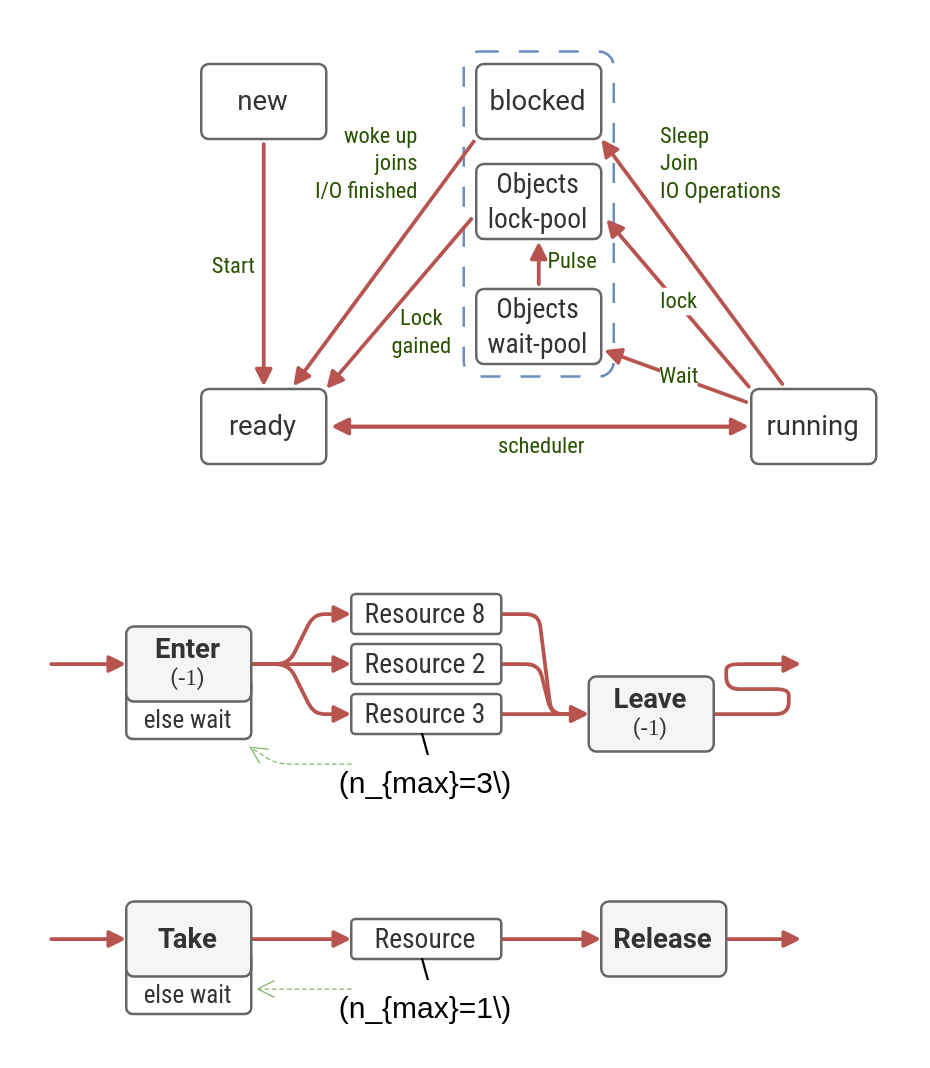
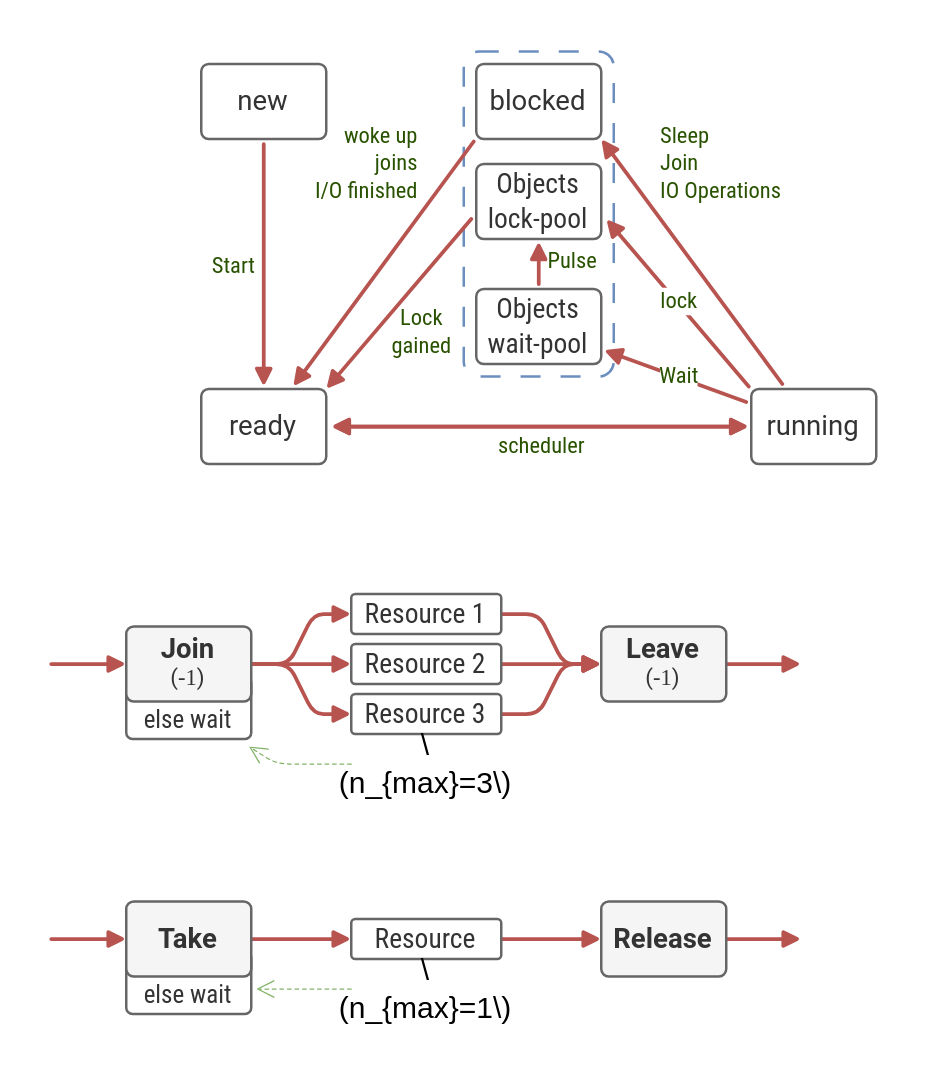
- <mxCell id="24" value="Resource 8" style="rounded=1;whiteSpace=wrap;html=1;arcSize=10;fontFamily=Roboto Condensed;fontSource=https%3A%2F%2Ffonts.googleapis.com%2Fcss%3Ffamily%3DRoboto%2BCondensed;fontSize=11;fillColor=default;fontColor=#333333;strokeColor=#666666;" parent="1" vertex="1"><mxGeometry x="140" y="237" width="60" height="16" as="geometry" /></mxCell>
+ <mxCell id="24" value="Resource 1" style="rounded=1;whiteSpace=wrap;html=1;arcSize=10;fontFamily=Roboto Condensed;fontSource=https%3A%2F%2Ffonts.googleapis.com%2Fcss%3Ffamily%3DRoboto%2BCondensed;fontSize=11;fillColor=default;fontColor=#333333;strokeColor=#666666;" parent="1" vertex="1"><mxGeometry x="140" y="237" width="60" height="16" as="geometry" /></mxCell>
- <mxCell id="25" value="&lt;div style=&quot;line-height: 100%;&quot;&gt;&lt;b&gt;Enter&lt;/b&gt;&lt;div&gt;&lt;font style=&quot;font-size: 9px; line-height: 100%;&quot;&gt;(&lt;font data-font-src=&quot;https://fonts.googleapis.com/css?family=Roboto+Mono&quot; face=&quot;Roboto Mono&quot;&gt;-1&lt;/font&gt;)&lt;/font&gt;&lt;/div&gt;&lt;/div&gt;" style="rounded=1;whiteSpace=wrap;html=1;arcSize=10;fontFamily=Roboto;fontSource=https%3A%2F%2Ffonts.googleapis.com%2Fcss%3Ffamily%3DRoboto;fontSize=11;fillColor=#f5f5f5;fontColor=#333333;strokeColor=#666666;spacingBottom=3;" parent="1" vertex="1"><mxGeometry x="50" y="250" width="50" height="30" as="geometry" /></mxCell>
+ <mxCell id="25" value="&lt;div style=&quot;line-height: 100%;&quot;&gt;&lt;b&gt;Join&lt;/b&gt;&lt;div&gt;&lt;font style=&quot;font-size: 9px; line-height: 100%;&quot;&gt;(&lt;font data-font-src=&quot;https://fonts.googleapis.com/css?family=Roboto+Mono&quot; face=&quot;Roboto Mono&quot;&gt;-1&lt;/font&gt;)&lt;/font&gt;&lt;/div&gt;&lt;/div&gt;" style="rounded=1;whiteSpace=wrap;html=1;arcSize=10;fontFamily=Roboto;fontSource=https%3A%2F%2Ffonts.googleapis.com%2Fcss%3Ffamily%3DRoboto;fontSize=11;fillColor=#f5f5f5;fontColor=#333333;strokeColor=#666666;spacingBottom=3;" parent="1" vertex="1"><mxGeometry x="50" y="250" width="50" height="30" as="geometry" /></mxCell>
- <mxCell id="27" value="&lt;div style=&quot;line-height: 100%;&quot;&gt;&lt;b&gt;Leave&lt;/b&gt;&lt;div&gt;&lt;font style=&quot;font-size: 9px; line-height: 100%;&quot;&gt;(&lt;font data-font-src=&quot;https://fonts.googleapis.com/css?family=Roboto+Mono&quot; face=&quot;Roboto Mono&quot;&gt;-1&lt;/font&gt;)&lt;/font&gt;&lt;/div&gt;&lt;/div&gt;" style="rounded=1;whiteSpace=wrap;html=1;arcSize=10;fontFamily=Roboto;fontSource=https%3A%2F%2Ffonts.googleapis.com%2Fcss%3Ffamily%3DRoboto;fontSize=11;fillColor=#f5f5f5;fontColor=#333333;strokeColor=#666666;spacingBottom=3;" parent="1" vertex="1"><mxGeometry x="235" y="270" width="50" height="30" as="geometry" /></mxCell>
+ <mxCell id="27" value="&lt;div style=&quot;line-height: 100%;&quot;&gt;&lt;b&gt;Leave&lt;/b&gt;&lt;div&gt;&lt;font style=&quot;font-size: 9px; line-height: 100%;&quot;&gt;(&lt;font data-font-src=&quot;https://fonts.googleapis.com/css?family=Roboto+Mono&quot; face=&quot;Roboto Mono&quot;&gt;-1&lt;/font&gt;)&lt;/font&gt;&lt;/div&gt;&lt;/div&gt;" style="rounded=1;whiteSpace=wrap;html=1;arcSize=10;fontFamily=Roboto;fontSource=https%3A%2F%2Ffonts.googleapis.com%2Fcss%3Ffamily%3DRoboto;fontSize=11;fillColor=#f5f5f5;fontColor=#333333;strokeColor=#666666;spacingBottom=3;" parent="1" vertex="1"><mxGeometry x="240" y="250" width="50" height="30" as="geometry" /></mxCell>
